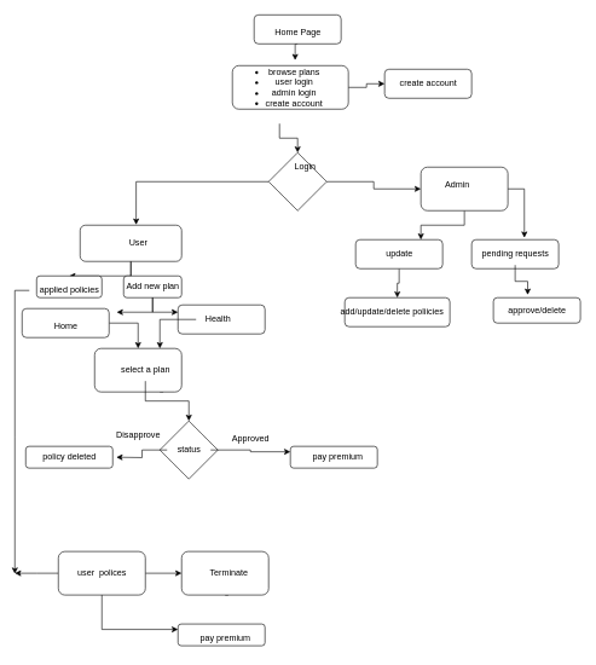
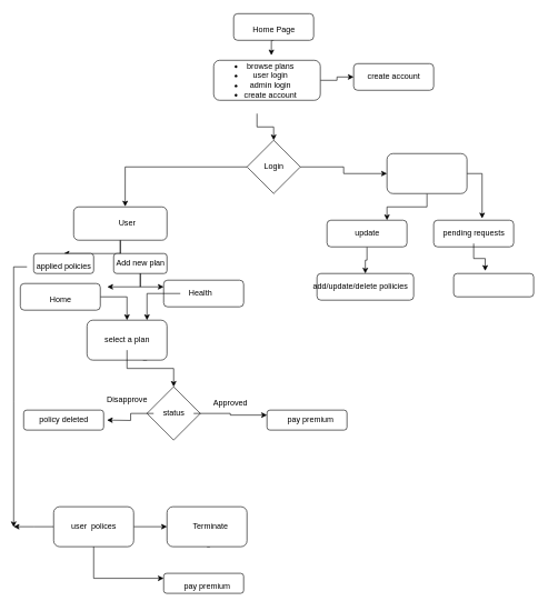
- <mxCell id="12" value="Login" style="text;html=1;resizable=0;autosize=1;align=center;verticalAlign=middle;points=[];fillColor=none;strokeColor=none;rounded=0;" parent="1" vertex="1"><mxGeometry x="395" y="215" width="50" height="30" as="geometry" /></mxCell>
+ <mxCell id="12" value="Login" style="text;html=1;resizable=0;autosize=1;align=center;verticalAlign=middle;points=[];fillColor=none;strokeColor=none;rounded=0;" parent="1" vertex="1"><mxGeometry x="385" y="235" width="50" height="30" as="geometry" /></mxCell>
- <mxCell id="18" value="Admin" style="text;html=1;resizable=0;autosize=1;align=center;verticalAlign=middle;points=[];fillColor=none;strokeColor=none;rounded=0;" parent="1" vertex="1"><mxGeometry x="600" y="240" width="60" height="30" as="geometry" /></mxCell>
- <mxCell id="65" value="approve/delete" style="text;html=1;resizable=0;autosize=1;align=center;verticalAlign=middle;points=[];fillColor=none;strokeColor=none;rounded=0;" parent="1" vertex="1"><mxGeometry x="690" y="412.5" width="100" height="30" as="geometry" /></mxCell>
- <mxCell id="29" value="select a plan" style="text;html=1;resizable=0;autosize=1;align=center;verticalAlign=middle;points=[];fillColor=none;strokeColor=none;rounded=0;" parent="1" vertex="1"><mxGeometry x="155" y="495" width="90" height="30" as="geometry" /></mxCell>
+ <mxCell id="29" value="select a plan" style="text;html=1;resizable=0;autosize=1;align=center;verticalAlign=middle;points=[];fillColor=none;strokeColor=none;rounded=0;" parent="1" vertex="1"><mxGeometry x="145" y="495" width="90" height="30" as="geometry" /></mxCell>
